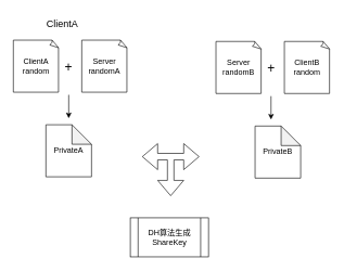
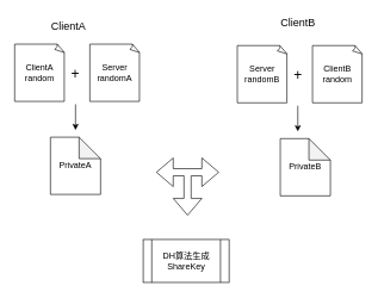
+ <mxCell id="15" value="ClientB" style="text;html=1;strokeColor=none;fillColor=none;align=center;verticalAlign=middle;whiteSpace=wrap;rounded=0;fontSize=15;" vertex="1" parent="1"><mxGeometry x="391" y="20" width="50" height="20" as="geometry" /></mxCell>
